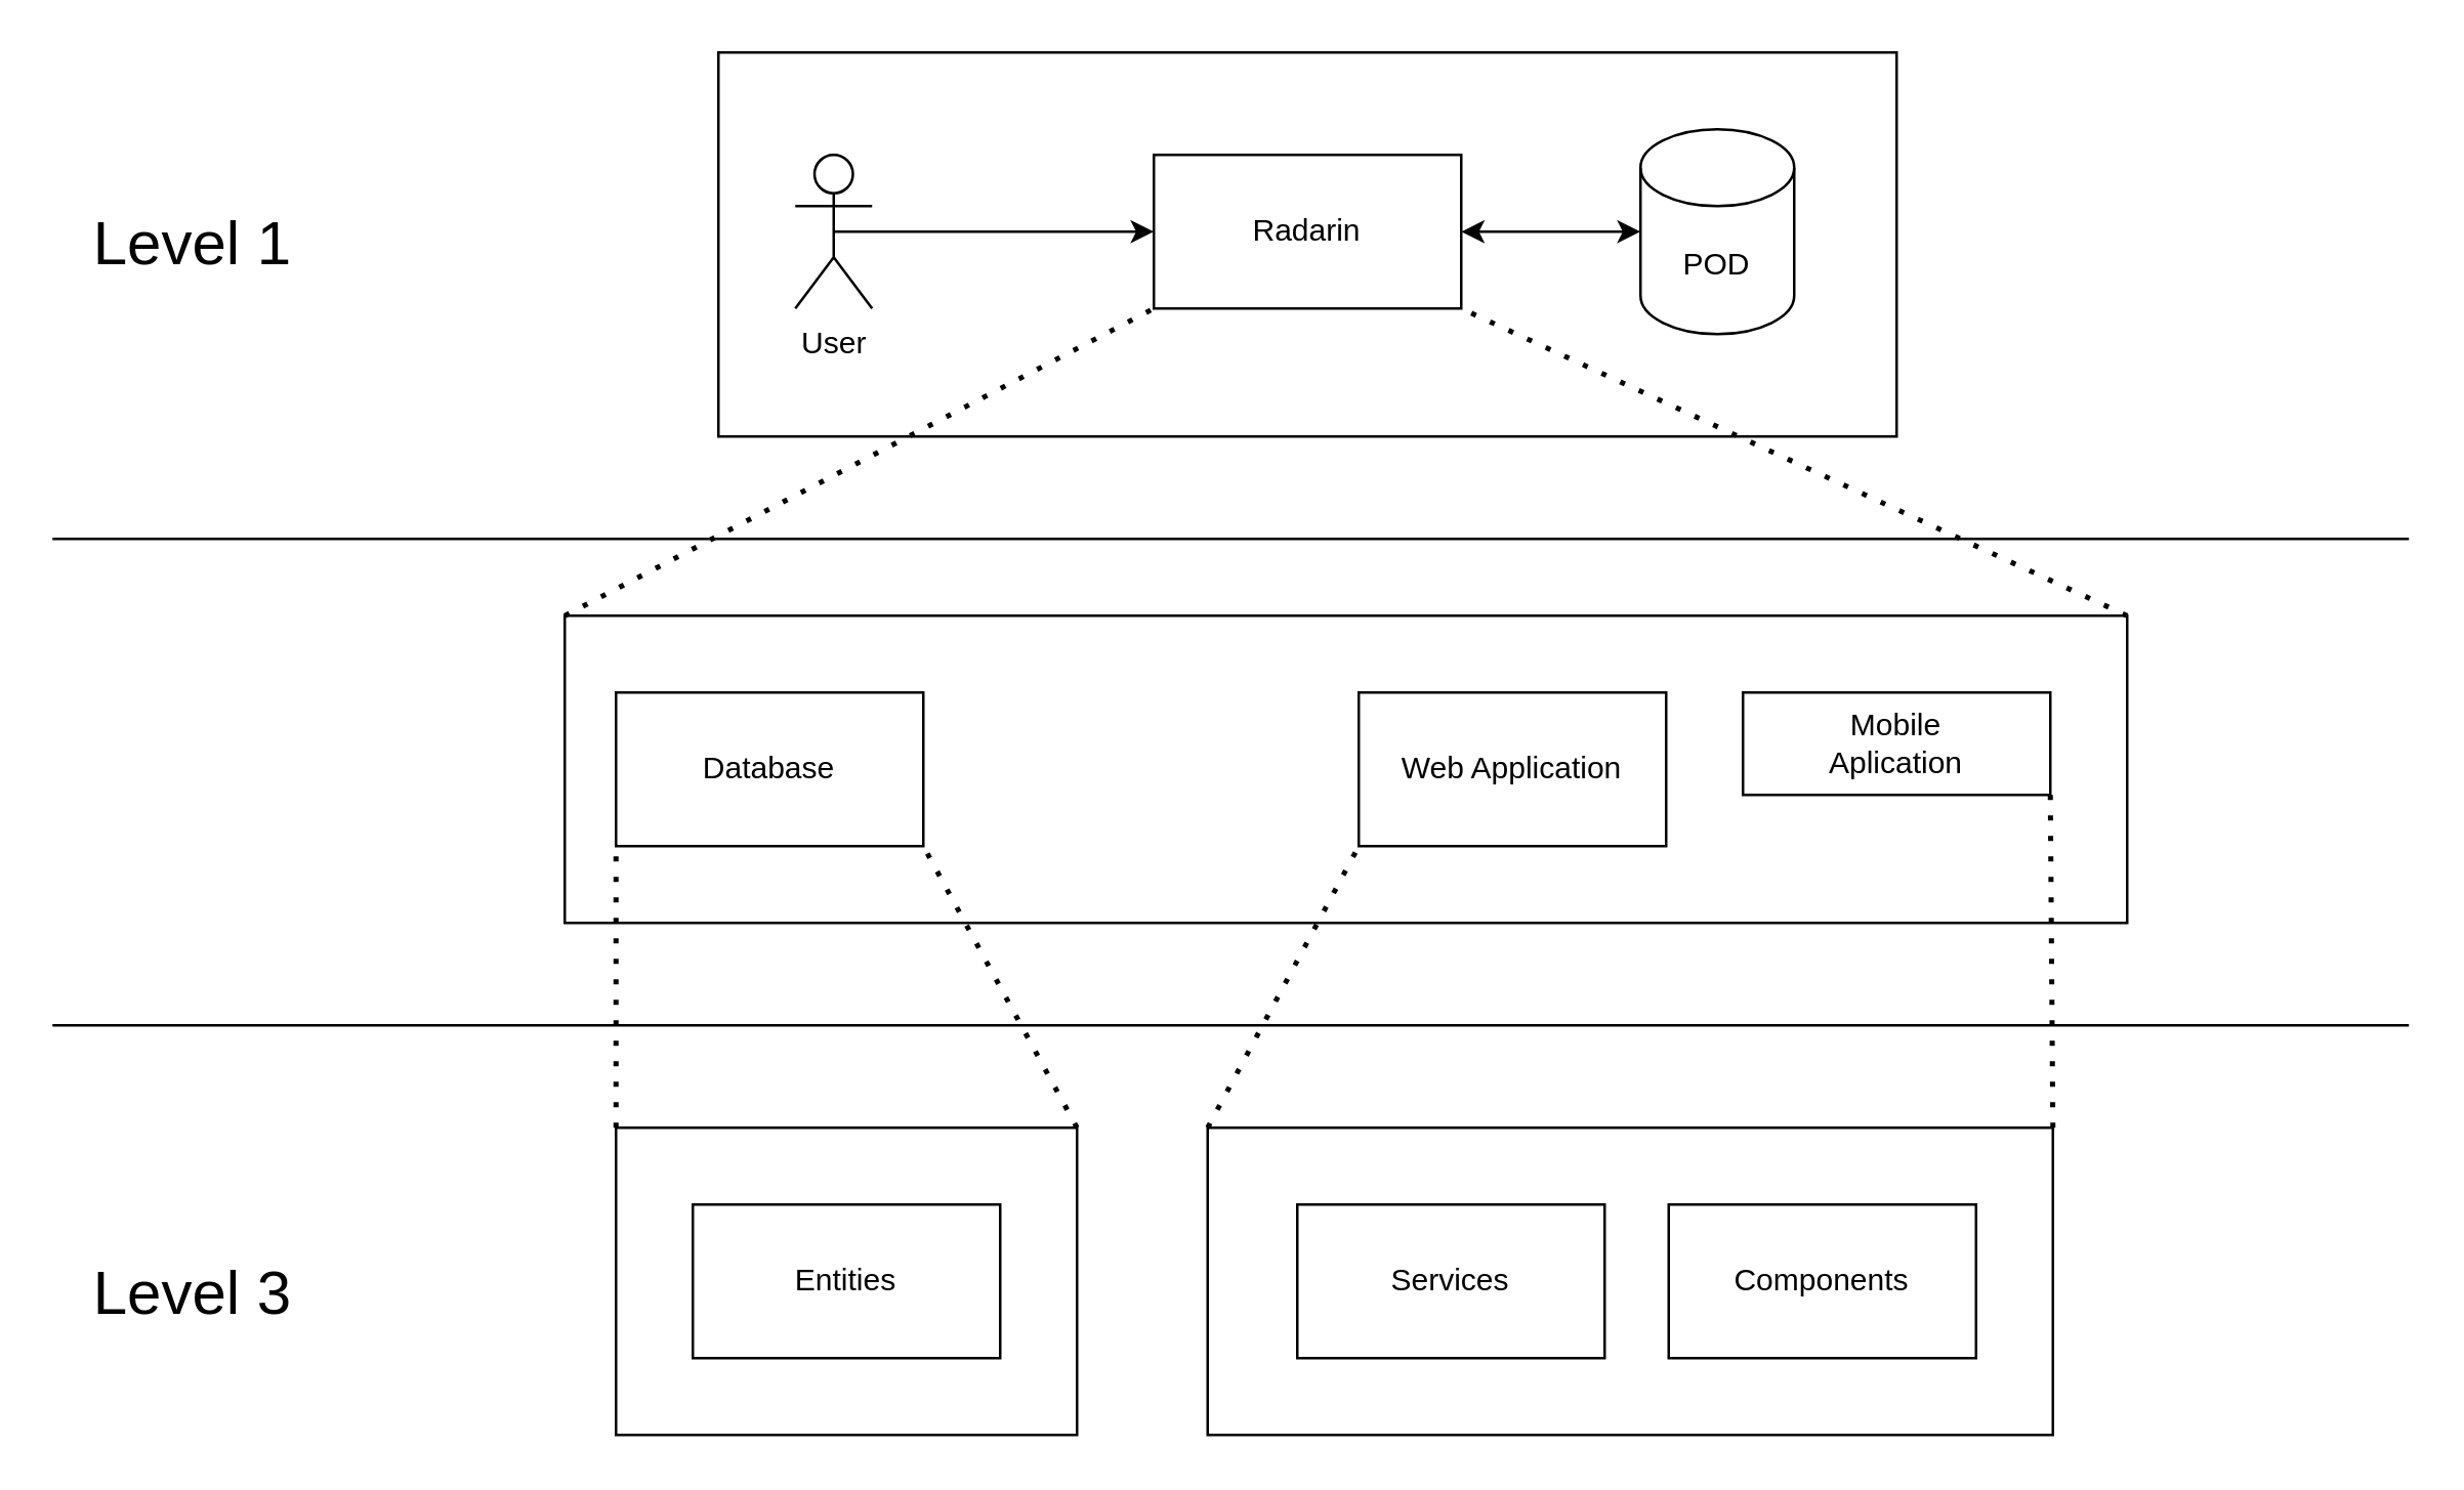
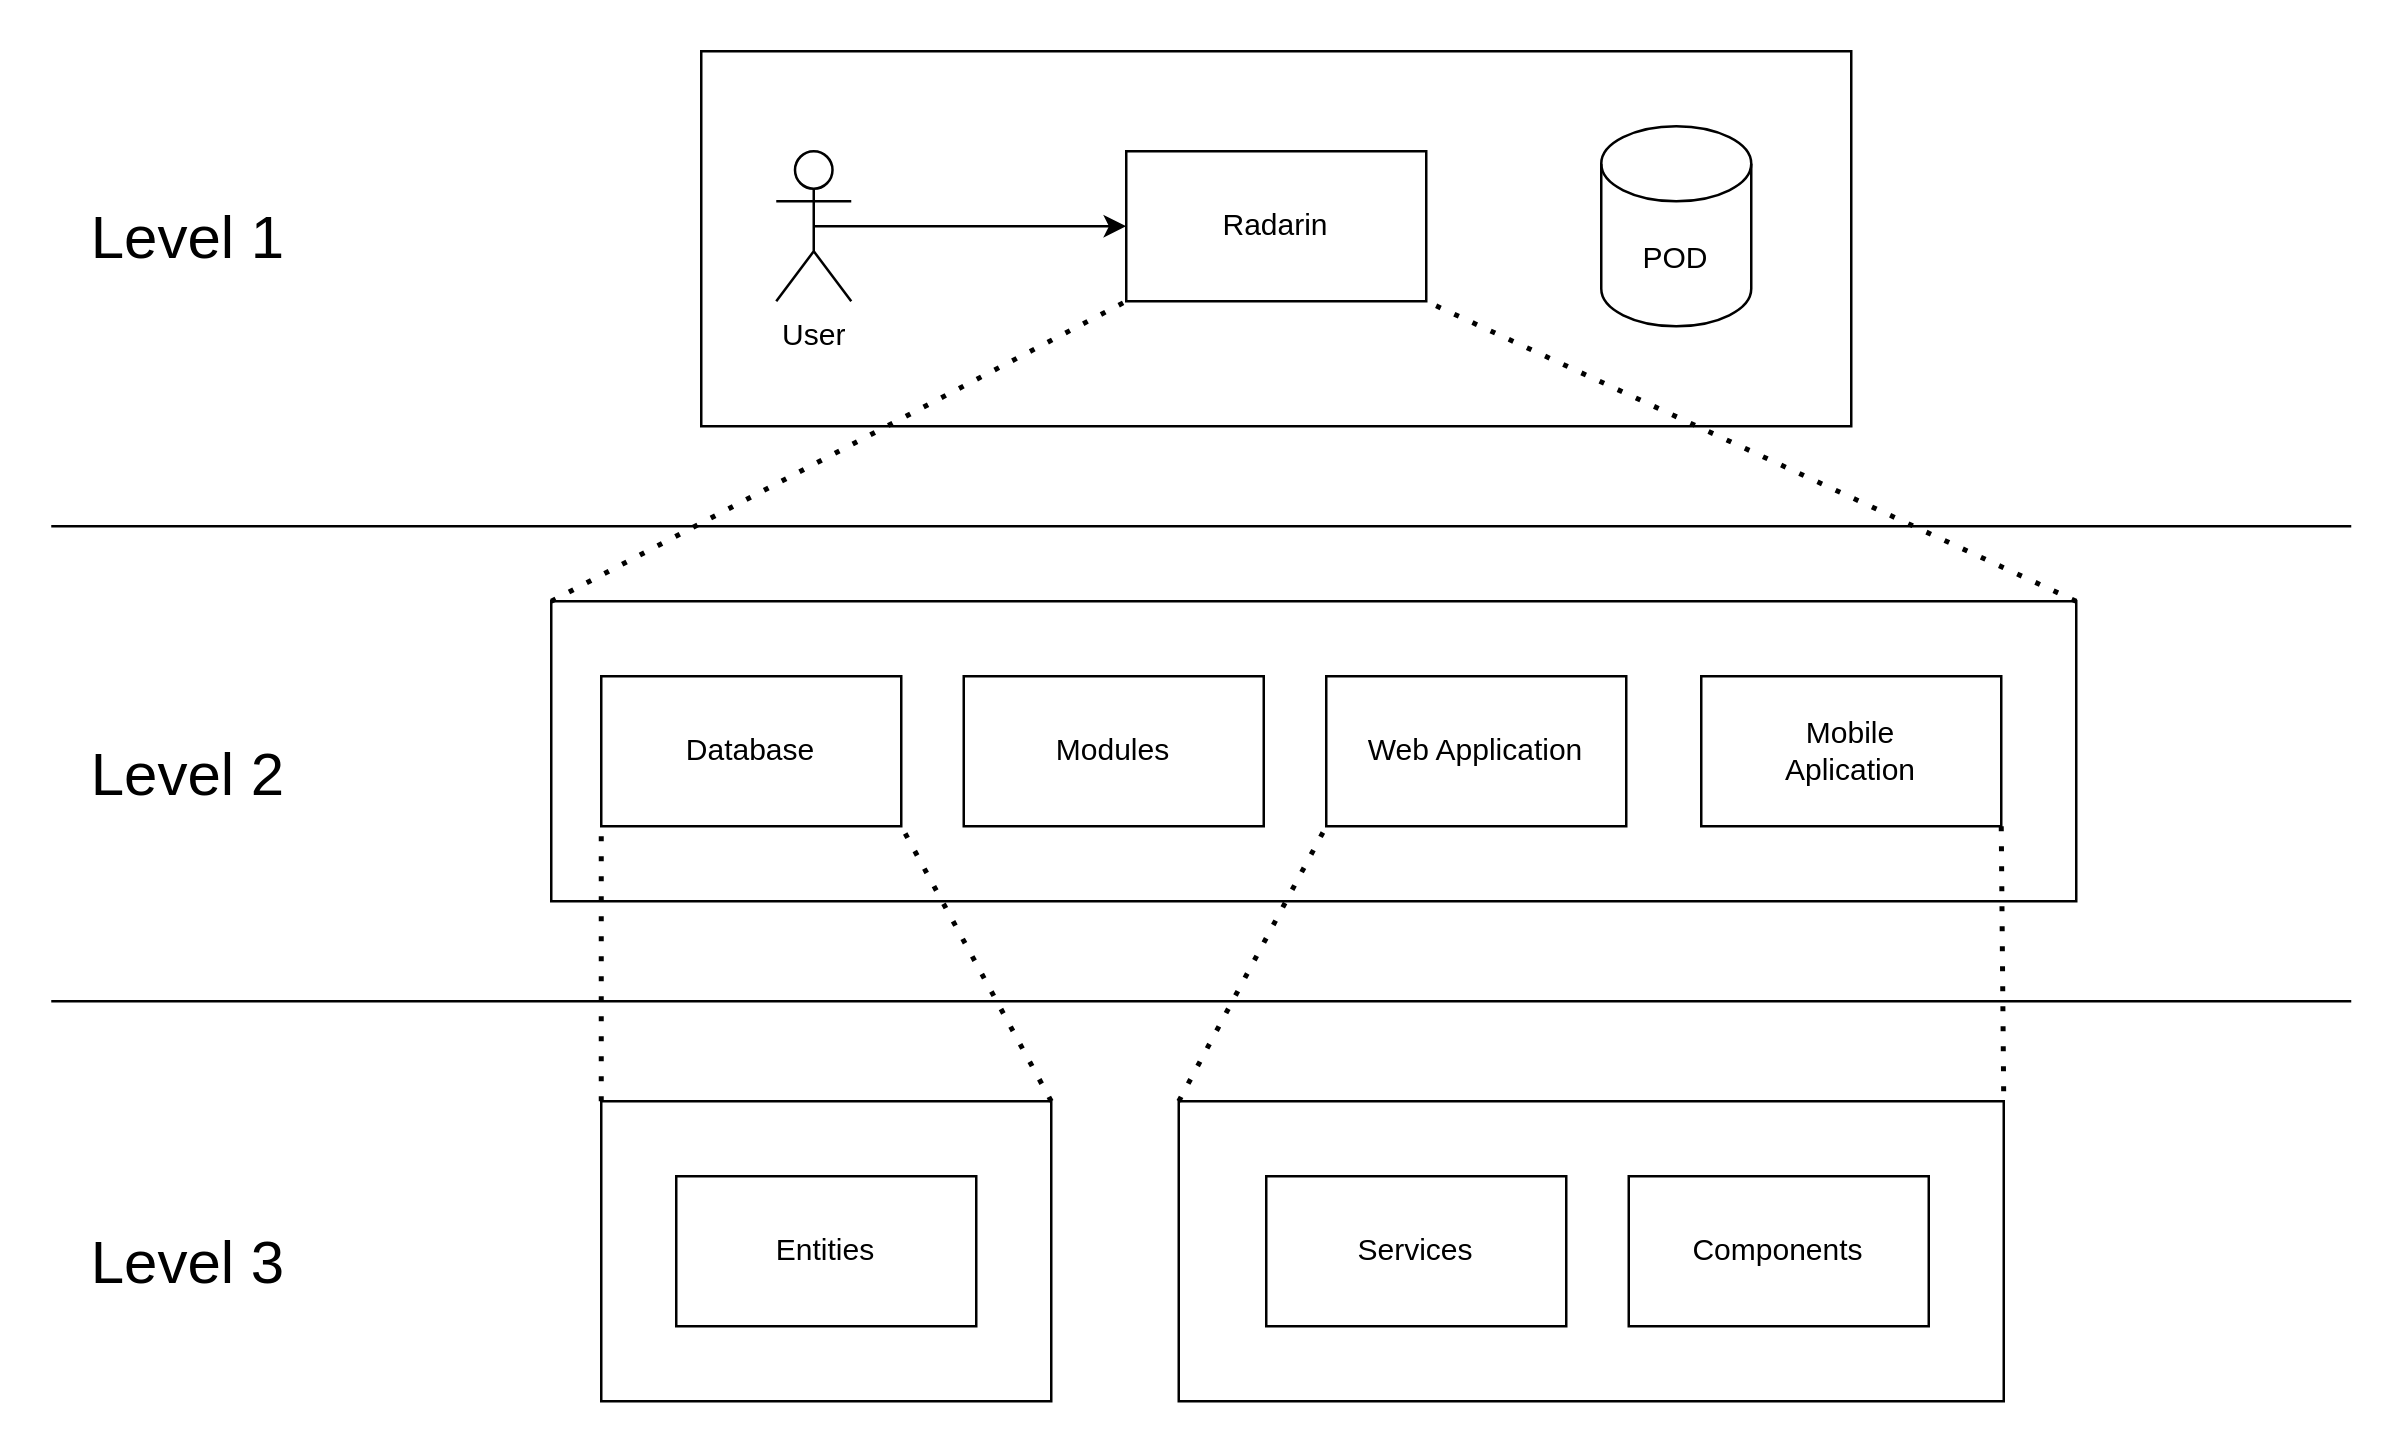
- <mxCell id="7" value="" style="endArrow=classic;startArrow=classic;html=1;" parent="1" source="5" target="8" edge="1"><mxGeometry width="50" height="50" relative="1" as="geometry"><mxPoint x="570" y="110" as="sourcePoint" /><mxPoint x="620" y="60" as="targetPoint" /></mxGeometry></mxCell>
- <mxCell id="10" value="Mobile&lt;div&gt;Aplication&lt;/div&gt;" style="rounded=0;whiteSpace=wrap;html=1;" parent="1" vertex="1"><mxGeometry x="680" y="270" width="120" height="40" as="geometry" /></mxCell>
+ <mxCell id="10" value="Mobile&lt;div&gt;Aplication&lt;/div&gt;" style="rounded=0;whiteSpace=wrap;html=1;" parent="1" vertex="1"><mxGeometry x="680" y="270" width="120" height="60" as="geometry" /></mxCell>
+ <mxCell id="11" value="&lt;div&gt;Modules&lt;/div&gt;" style="rounded=0;whiteSpace=wrap;html=1;" parent="1" vertex="1"><mxGeometry x="385" y="270" width="120" height="60" as="geometry" /></mxCell>
+ <mxCell id="23" value="&lt;font style=&quot;font-size: 24px&quot;&gt;Level 2&lt;br&gt;&lt;/font&gt;" style="text;html=1;strokeColor=none;fillColor=none;align=center;verticalAlign=middle;whiteSpace=wrap;rounded=0;" parent="1" vertex="1"><mxGeometry x="20" y="300" width="110" height="20" as="geometry" /></mxCell>
